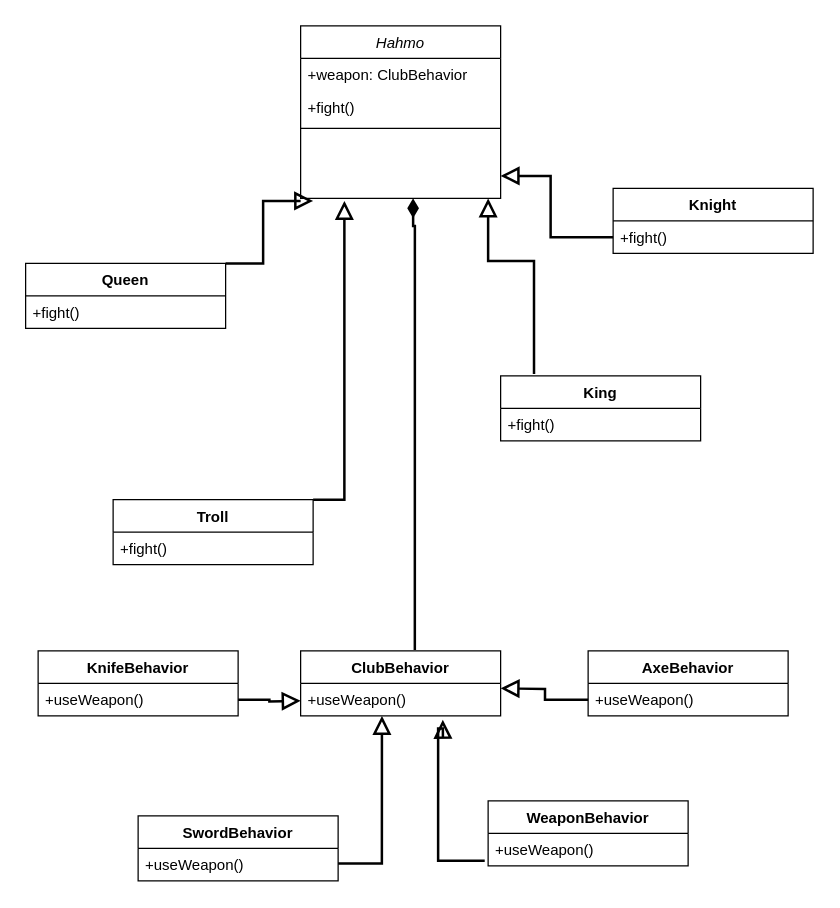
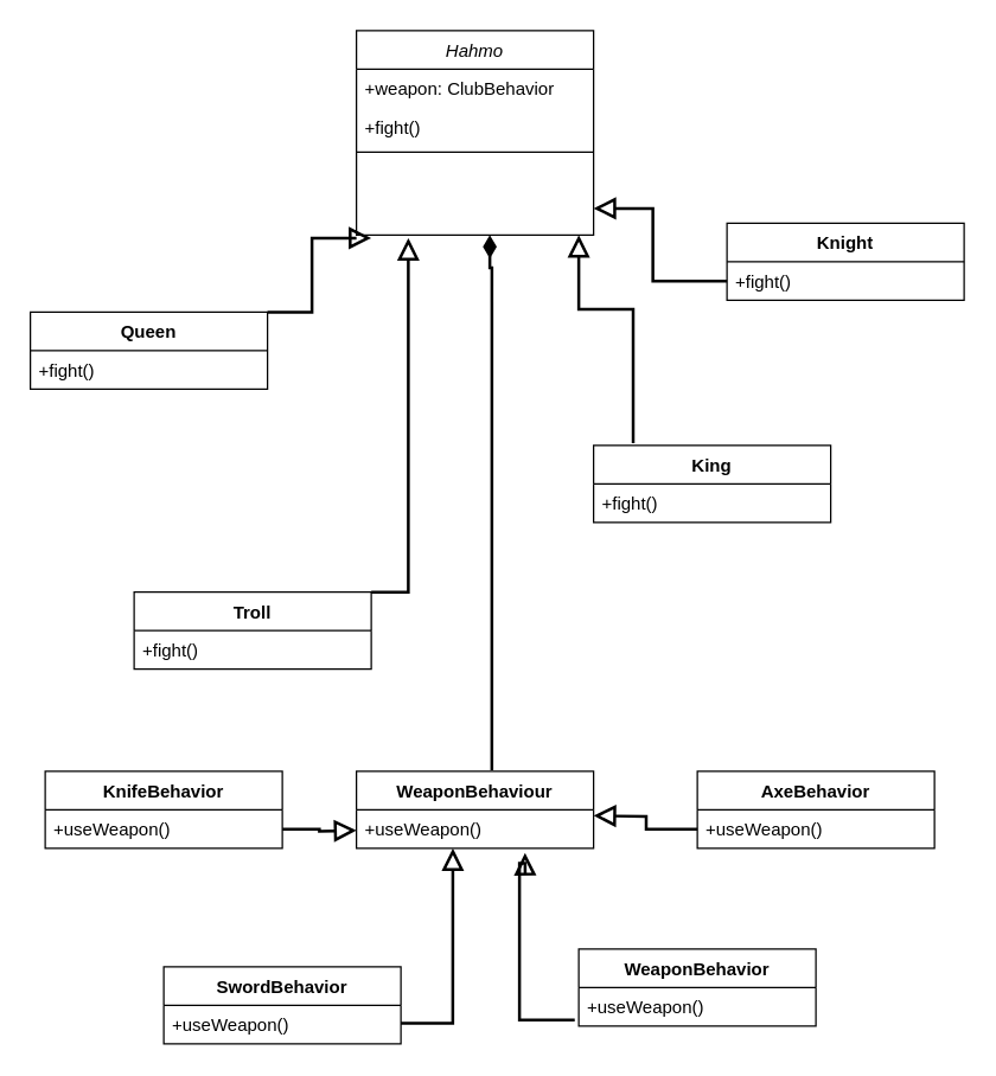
- <mxCell id="14" value="ClubBehavior" style="swimlane;fontStyle=1;align=center;verticalAlign=top;childLayout=stackLayout;horizontal=1;startSize=26;horizontalStack=0;resizeParent=1;resizeParentMax=0;resizeLast=0;collapsible=1;marginBottom=0;" vertex="1" parent="1"><mxGeometry x="240" y="520" width="160" height="52" as="geometry" /></mxCell>
+ <mxCell id="14" value="WeaponBehaviour" style="swimlane;fontStyle=1;align=center;verticalAlign=top;childLayout=stackLayout;horizontal=1;startSize=26;horizontalStack=0;resizeParent=1;resizeParentMax=0;resizeLast=0;collapsible=1;marginBottom=0;" vertex="1" parent="1"><mxGeometry x="240" y="520" width="160" height="52" as="geometry" /></mxCell>
